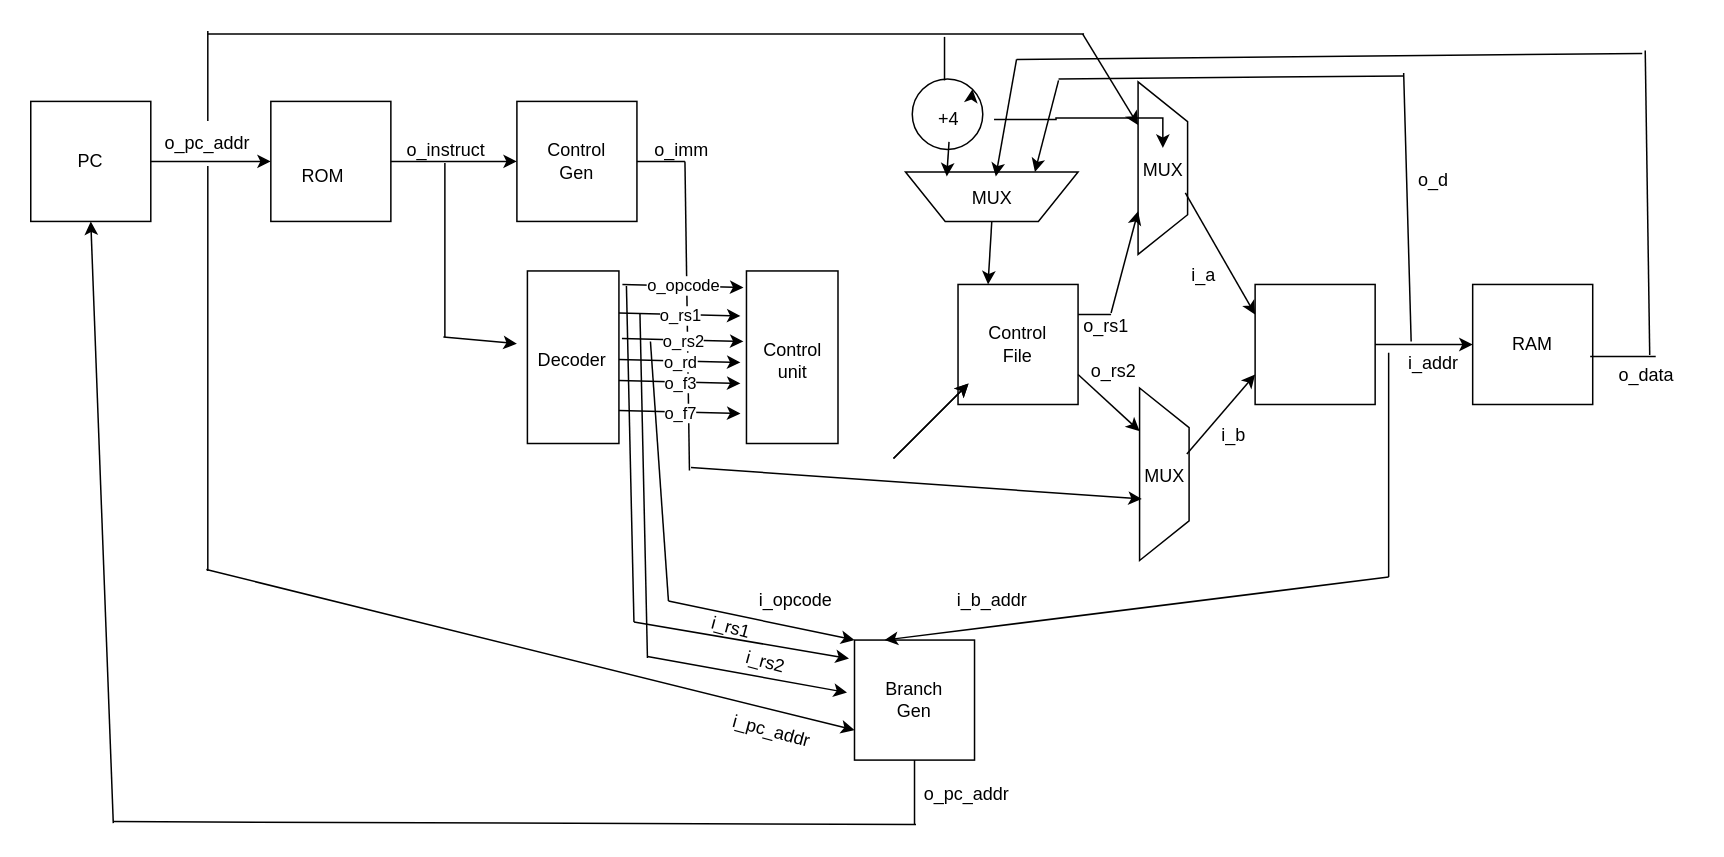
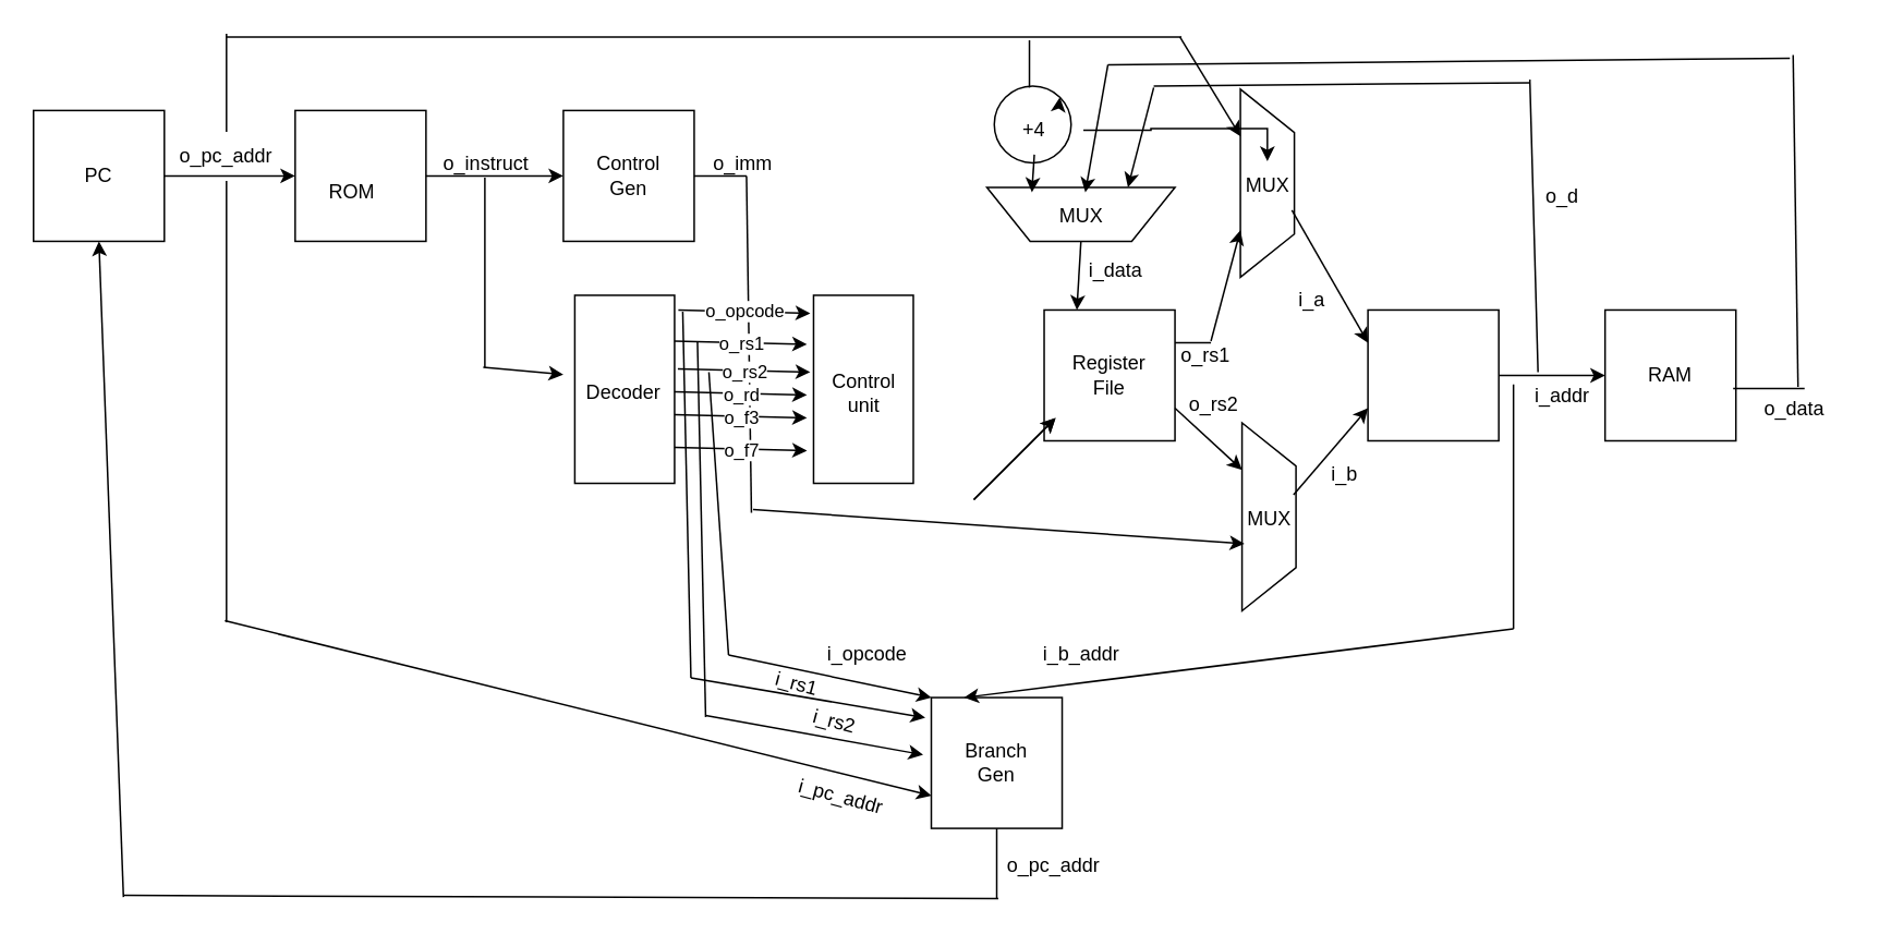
+ <mxCell id="87" value="&lt;font style=&quot;color: light-dark(rgb(0, 0, 0), rgb(0, 0, 0));&quot;&gt;i_data&lt;/font&gt;" style="text;html=1;align=center;verticalAlign=middle;whiteSpace=wrap;rounded=0;" vertex="1" parent="1"><mxGeometry x="652" y="150" width="60" height="30" as="geometry" /></mxCell>
- <mxCell id="13" value="Control&lt;div&gt;File&lt;/div&gt;" style="text;html=1;align=center;verticalAlign=middle;whiteSpace=wrap;rounded=0;fontColor=light-dark(#000000,#000000);" vertex="1" parent="11"><mxGeometry x="10" y="25" width="60" height="30" as="geometry" /></mxCell>
+ <mxCell id="13" value="Register&lt;div&gt;File&lt;/div&gt;" style="text;html=1;align=center;verticalAlign=middle;whiteSpace=wrap;rounded=0;fontColor=light-dark(#000000,#000000);" vertex="1" parent="11"><mxGeometry x="10" y="25" width="60" height="30" as="geometry" /></mxCell>
